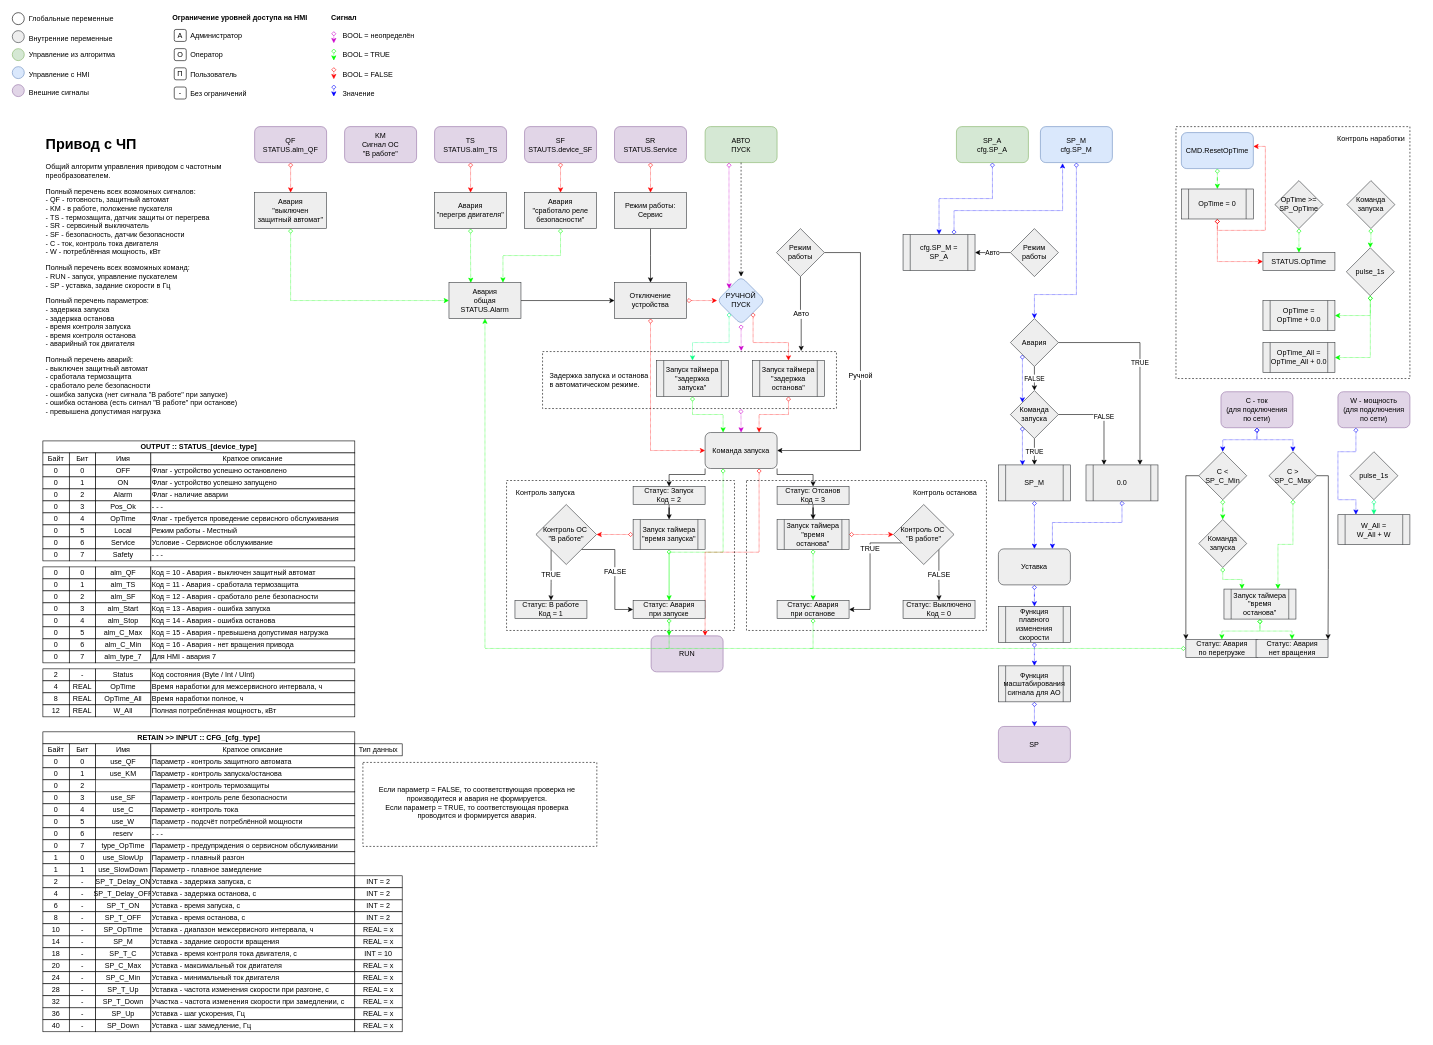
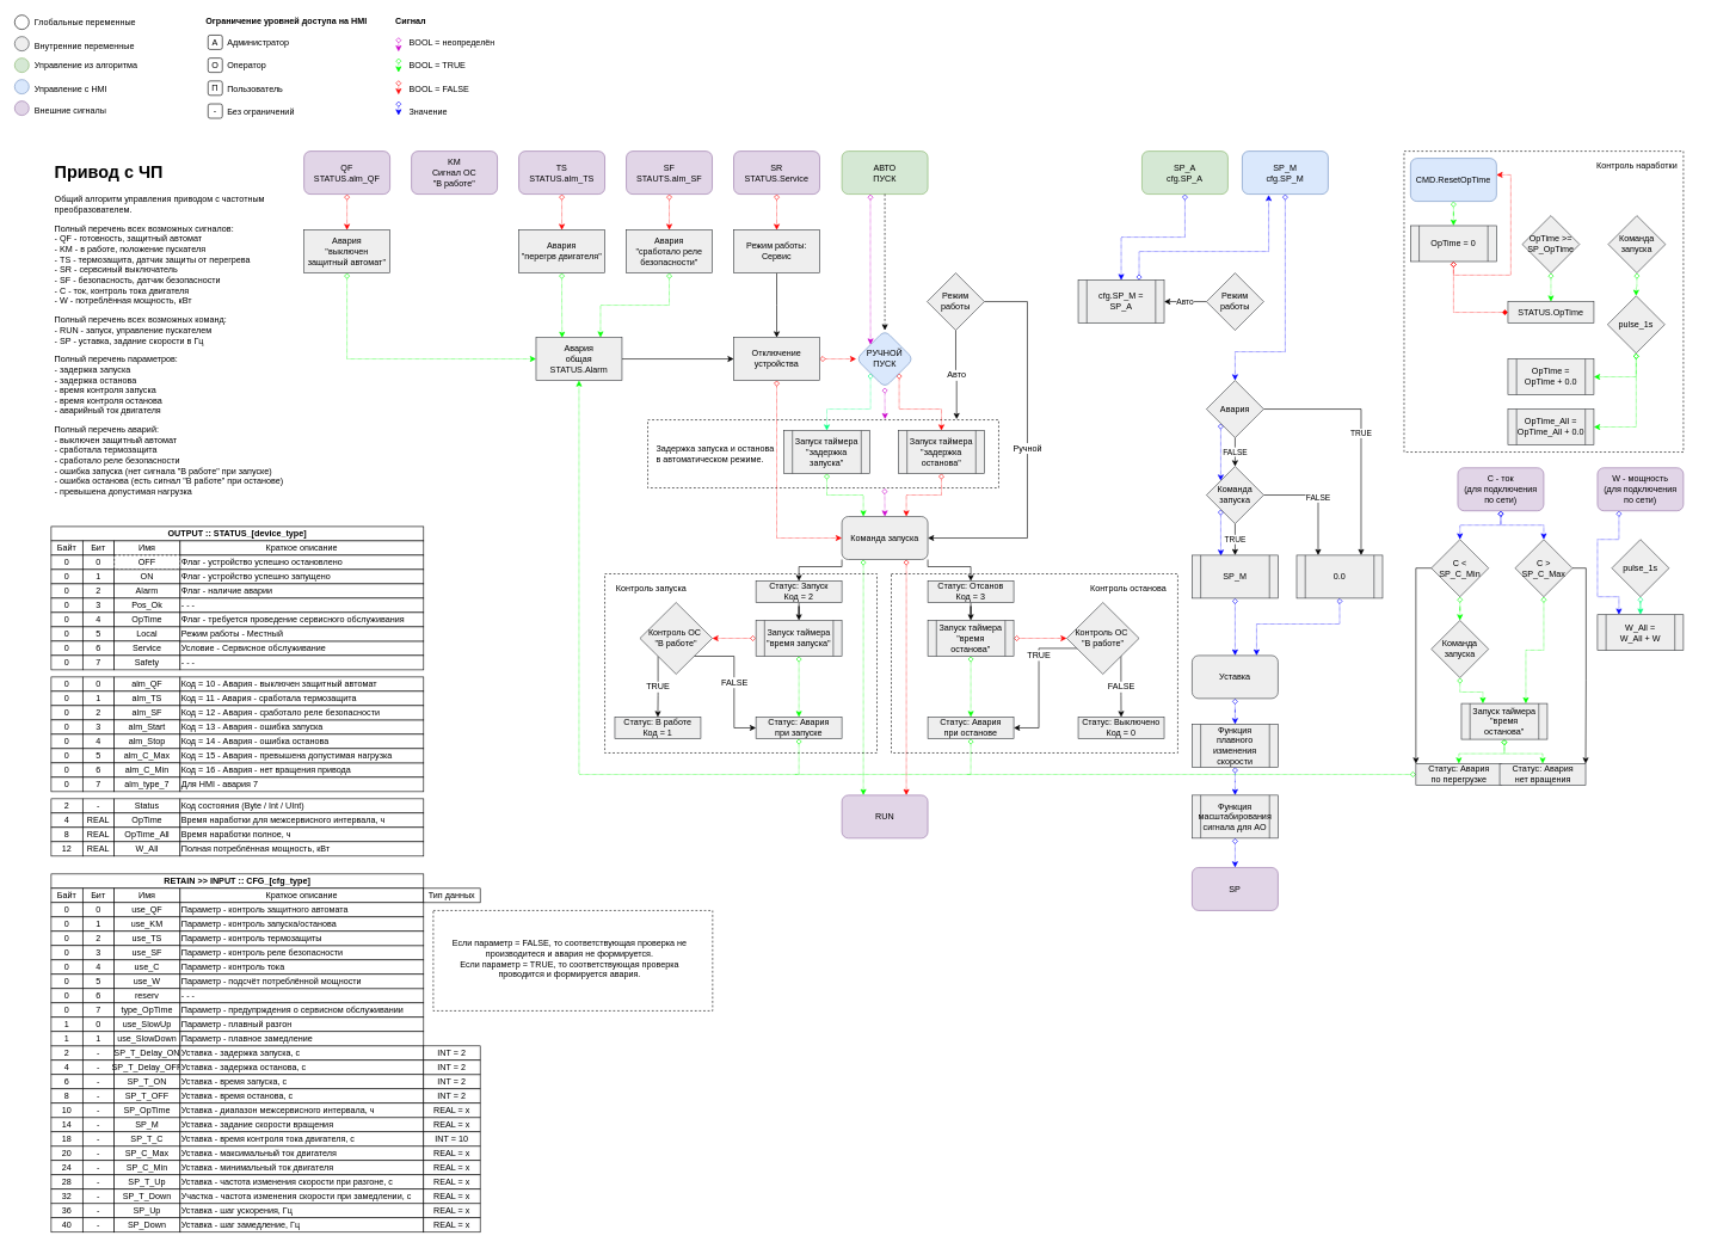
- <mxCell id="41" value="SF&lt;br&gt;STAUTS.device_SF" style="rounded=1;whiteSpace=wrap;html=1;fontSize=12;fillColor=#e1d5e7;strokeColor=#9673a6;" parent="1" vertex="1"><mxGeometry x="874" y="210" width="120" height="60" as="geometry" /></mxCell>
+ <mxCell id="41" value="SF&lt;br&gt;STAUTS.alm_SF" style="rounded=1;whiteSpace=wrap;html=1;fontSize=12;fillColor=#e1d5e7;strokeColor=#9673a6;" parent="1" vertex="1"><mxGeometry x="874" y="210" width="120" height="60" as="geometry" /></mxCell>
- <mxCell id="247" style="edgeStyle=orthogonalEdgeStyle;rounded=0;orthogonalLoop=1;jettySize=auto;html=1;entryX=0;entryY=0.5;entryDx=0;entryDy=0;dashed=1;dashPattern=1 1;startArrow=diamond;startFill=0;strokeColor=#FF0000;" edge="1" parent="1" source="248" target="254"><mxGeometry relative="1" as="geometry"><Array as="points"><mxPoint x="2029" y="435" /></Array></mxGeometry></mxCell>
+ <mxCell id="247" style="edgeStyle=orthogonalEdgeStyle;rounded=0;orthogonalLoop=1;jettySize=auto;html=1;entryX=0;entryY=0.5;entryDx=0;entryDy=0;dashed=1;dashPattern=1 1;startArrow=diamond;startFill=0;strokeColor=#FF0000;endArrow=diamond;" edge="1" parent="1" source="248" target="254"><mxGeometry relative="1" as="geometry"><Array as="points"><mxPoint x="2029" y="435" /></Array></mxGeometry></mxCell>
- <mxCell id="106" value="OFF" style="rounded=0;whiteSpace=wrap;html=1;" parent="1" vertex="1"><mxGeometry x="159" y="774" width="92" height="20" as="geometry" /></mxCell>
+ <mxCell id="106" value="OFF" style="rounded=0;whiteSpace=wrap;html=1;dashed=1;" parent="1" vertex="1"><mxGeometry x="159" y="774" width="92" height="20" as="geometry" /></mxCell>
- <mxCell id="76" value="RUN" style="rounded=1;whiteSpace=wrap;html=1;fontSize=12;fillColor=#e1d5e7;strokeColor=#9673a6;" parent="1" vertex="1"><mxGeometry x="1085" y="1059" width="120" height="60" as="geometry" /></mxCell>
+ <mxCell id="76" value="RUN" style="rounded=1;whiteSpace=wrap;html=1;fontSize=12;fillColor=#e1d5e7;strokeColor=#9673a6;" parent="1" vertex="1"><mxGeometry x="1175" y="1109" width="120" height="60" as="geometry" /></mxCell>
+ <mxCell id="298" value="use_TS" style="rounded=0;whiteSpace=wrap;html=1;" vertex="1" parent="1"><mxGeometry x="159" y="1299" width="92" height="20" as="geometry" /></mxCell>
